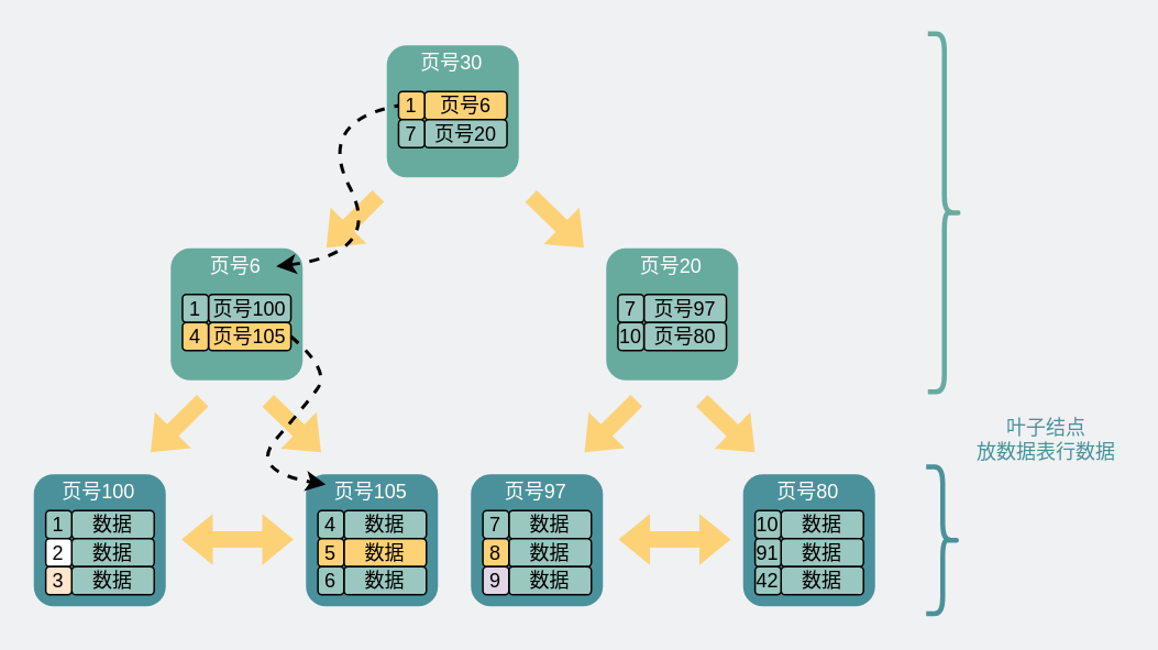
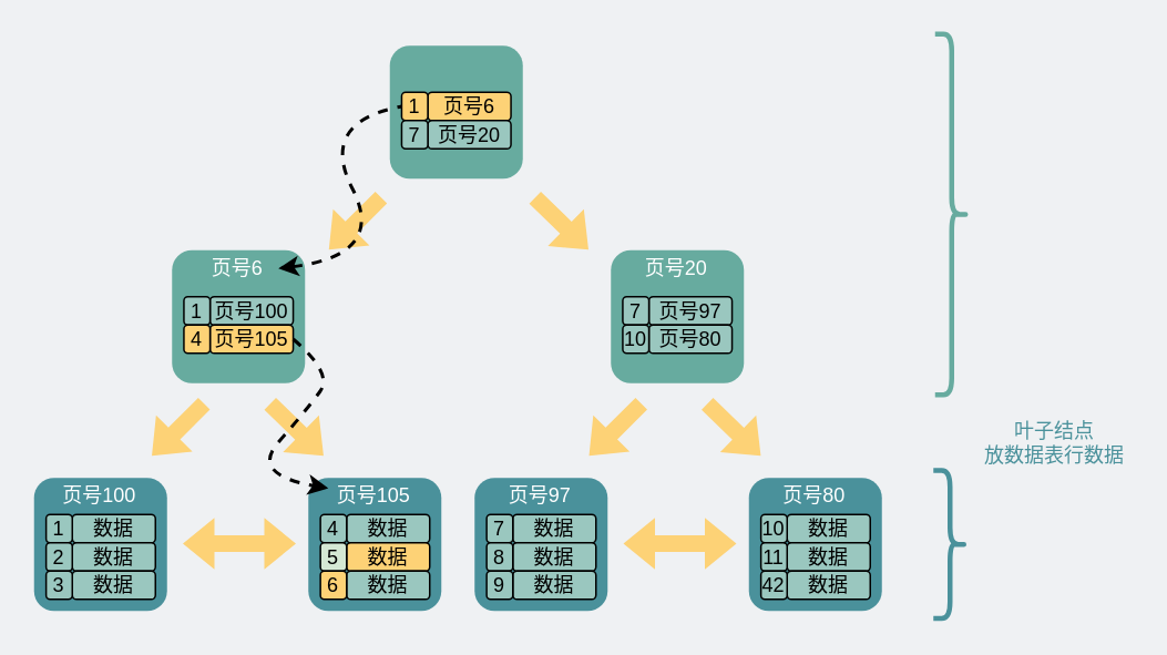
- <mxCell id="56" value="&lt;font color=&quot;#ffffff&quot;&gt;页号30&lt;/font&gt;" style="text;html=1;strokeColor=none;fillColor=none;align=center;verticalAlign=middle;whiteSpace=wrap;rounded=0;dashed=1;fontColor=#535E80;" parent="1" vertex="1"><mxGeometry x="246" y="27" width="55" height="22" as="geometry" /></mxCell>
- <mxCell id="14" value="&lt;font&gt;2&lt;/font&gt;" style="rounded=1;whiteSpace=wrap;html=1;fillColor=#ffffff;strokeColor=default;fontColor=#000000;" parent="1" vertex="1"><mxGeometry x="27.25" y="326" width="15.75" height="17" as="geometry" /></mxCell>
+ <mxCell id="14" value="&lt;font&gt;2&lt;/font&gt;" style="rounded=1;whiteSpace=wrap;html=1;fillColor=#9AC7BF;strokeColor=default;fontColor=#000000;" parent="1" vertex="1"><mxGeometry x="27.25" y="326" width="15.75" height="17" as="geometry" /></mxCell>
- <mxCell id="22" value="&lt;font&gt;5&lt;/font&gt;" style="rounded=1;whiteSpace=wrap;html=1;fillColor=#FDD276;strokeColor=default;fontColor=#000000;" parent="1" vertex="1"><mxGeometry x="192.25" y="326" width="15.75" height="17" as="geometry" /></mxCell>
+ <mxCell id="22" value="&lt;font&gt;5&lt;/font&gt;" style="rounded=1;whiteSpace=wrap;html=1;fillColor=#d5e8d4;strokeColor=default;fontColor=#000000;" parent="1" vertex="1"><mxGeometry x="192.25" y="326" width="15.75" height="17" as="geometry" /></mxCell>
- <mxCell id="31" value="&lt;font&gt;8&lt;/font&gt;" style="rounded=1;whiteSpace=wrap;html=1;fillColor=#fdd276;strokeColor=default;fontColor=#000000;" parent="1" vertex="1"><mxGeometry x="292.25" y="326" width="15.75" height="17" as="geometry" /></mxCell>
+ <mxCell id="31" value="&lt;font&gt;8&lt;/font&gt;" style="rounded=1;whiteSpace=wrap;html=1;fillColor=#9AC7BF;strokeColor=default;fontColor=#000000;" parent="1" vertex="1"><mxGeometry x="292.25" y="326" width="15.75" height="17" as="geometry" /></mxCell>
- <mxCell id="39" value="&lt;font&gt;91&lt;/font&gt;" style="rounded=1;whiteSpace=wrap;html=1;fillColor=#9AC7BF;strokeColor=default;fontColor=#000000;" parent="1" vertex="1"><mxGeometry x="457.25" y="326" width="15.75" height="17" as="geometry" /></mxCell>
+ <mxCell id="39" value="&lt;font&gt;11&lt;/font&gt;" style="rounded=1;whiteSpace=wrap;html=1;fillColor=#9AC7BF;strokeColor=default;fontColor=#000000;" parent="1" vertex="1"><mxGeometry x="457.25" y="326" width="15.75" height="17" as="geometry" /></mxCell>
- <mxCell id="16" value="&lt;font&gt;3&lt;/font&gt;" style="rounded=1;whiteSpace=wrap;html=1;fillColor=#ffe6cc;strokeColor=default;fontColor=#000000;" parent="1" vertex="1"><mxGeometry x="27.25" y="343" width="15.75" height="17" as="geometry" /></mxCell>
+ <mxCell id="16" value="&lt;font&gt;3&lt;/font&gt;" style="rounded=1;whiteSpace=wrap;html=1;fillColor=#9AC7BF;strokeColor=default;fontColor=#000000;" parent="1" vertex="1"><mxGeometry x="27.25" y="343" width="15.75" height="17" as="geometry" /></mxCell>
- <mxCell id="24" value="&lt;font&gt;6&lt;/font&gt;" style="rounded=1;whiteSpace=wrap;html=1;fillColor=#9AC7BF;strokeColor=default;fontColor=#000000;" parent="1" vertex="1"><mxGeometry x="192.25" y="343" width="15.75" height="17" as="geometry" /></mxCell>
+ <mxCell id="24" value="&lt;font&gt;6&lt;/font&gt;" style="rounded=1;whiteSpace=wrap;html=1;fillColor=#fdd276;strokeColor=default;fontColor=#000000;" parent="1" vertex="1"><mxGeometry x="192.25" y="343" width="15.75" height="17" as="geometry" /></mxCell>
- <mxCell id="33" value="&lt;font&gt;9&lt;/font&gt;" style="rounded=1;whiteSpace=wrap;html=1;fillColor=#e1d5e7;strokeColor=default;fontColor=#000000;" parent="1" vertex="1"><mxGeometry x="292.25" y="343" width="15.75" height="17" as="geometry" /></mxCell>
+ <mxCell id="33" value="&lt;font&gt;9&lt;/font&gt;" style="rounded=1;whiteSpace=wrap;html=1;fillColor=#9AC7BF;strokeColor=default;fontColor=#000000;" parent="1" vertex="1"><mxGeometry x="292.25" y="343" width="15.75" height="17" as="geometry" /></mxCell>
